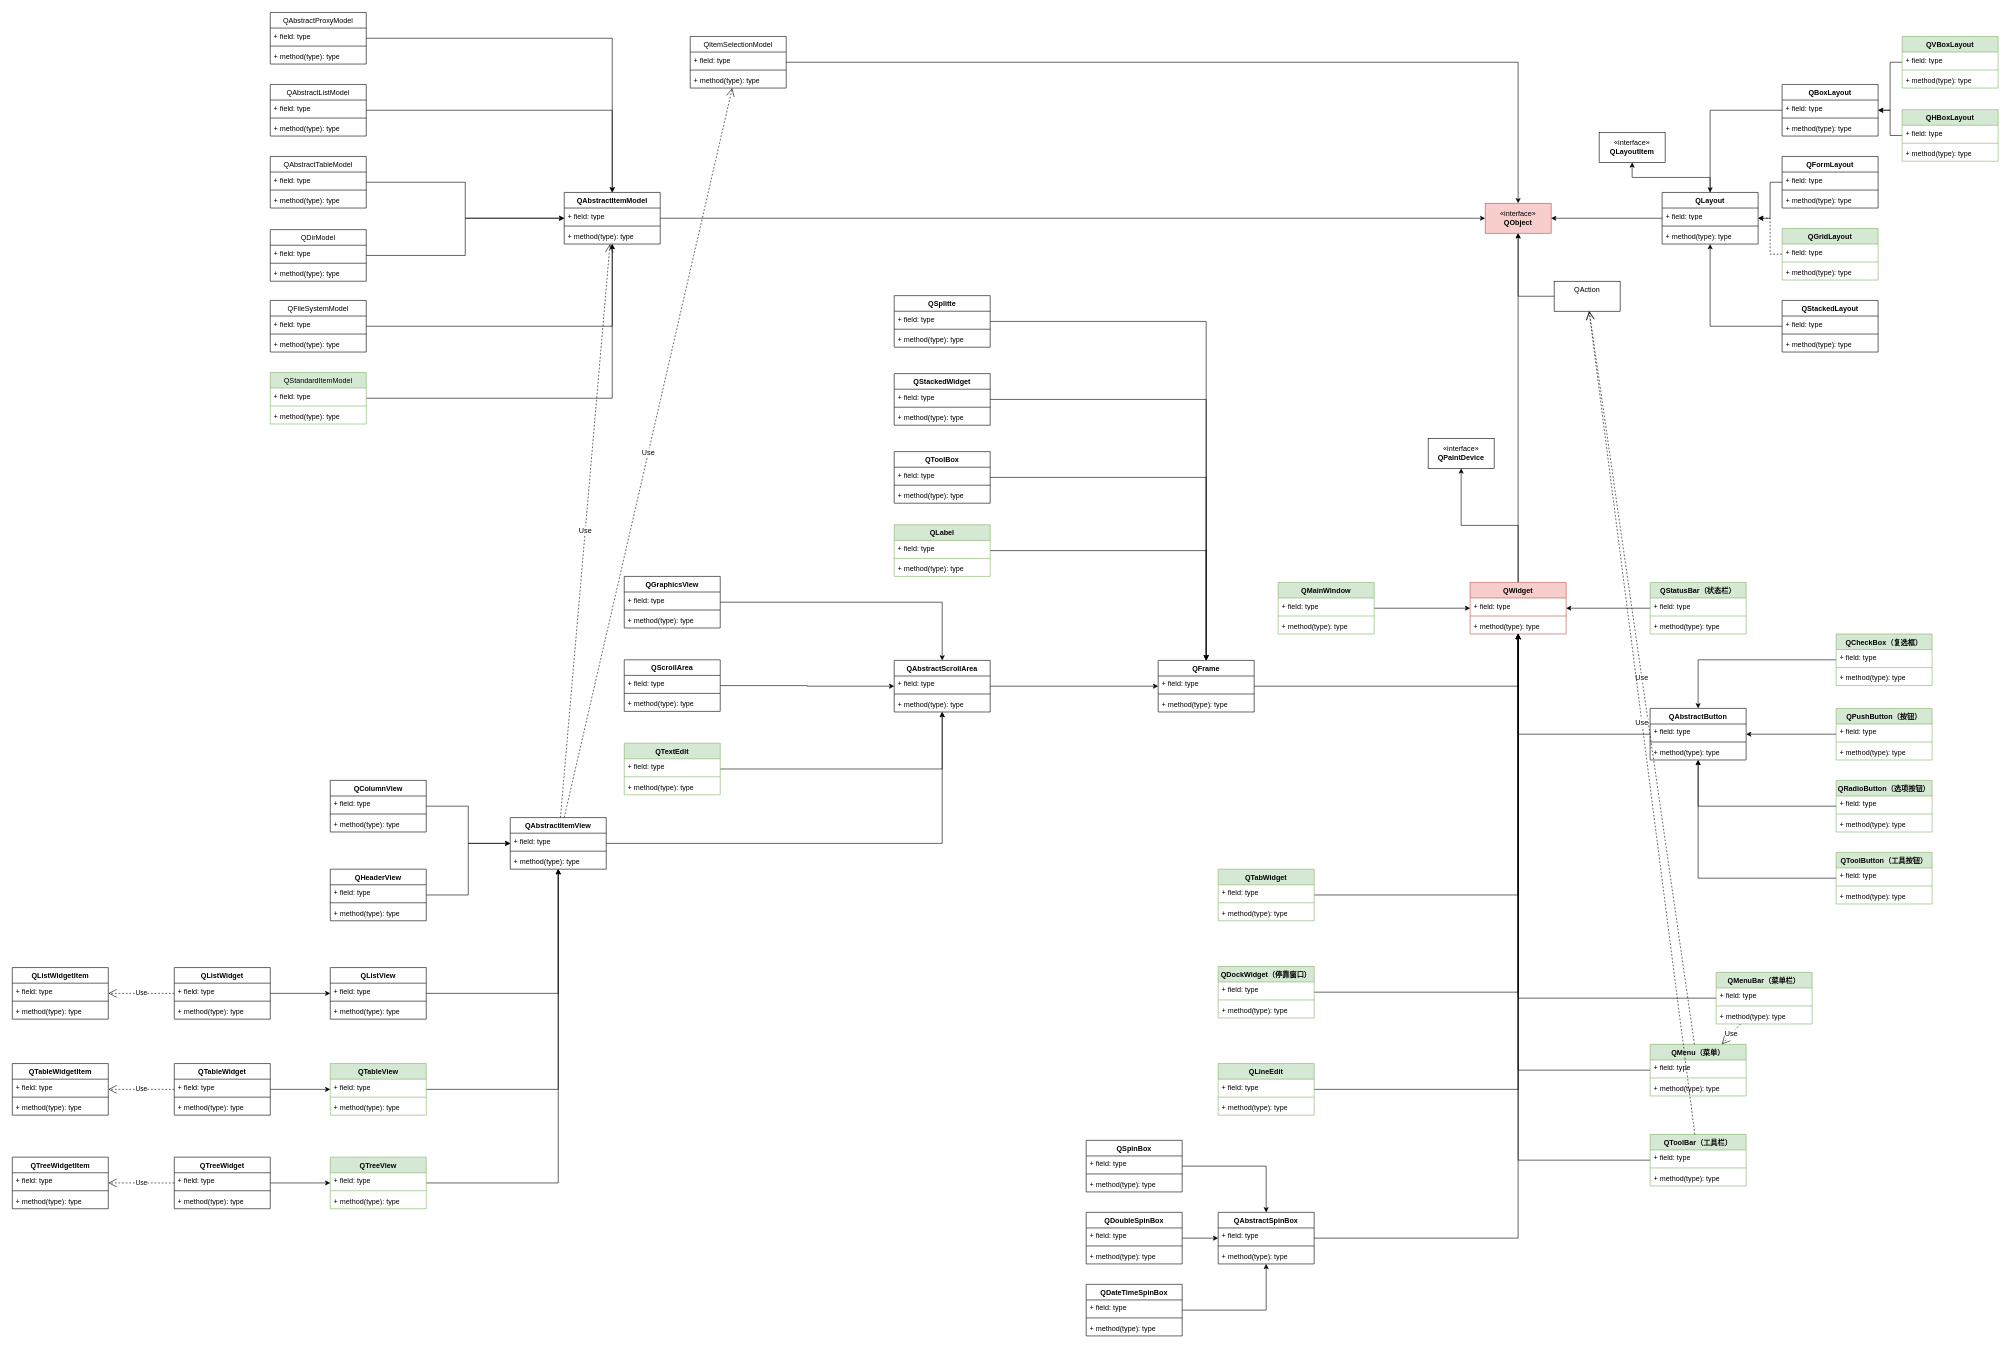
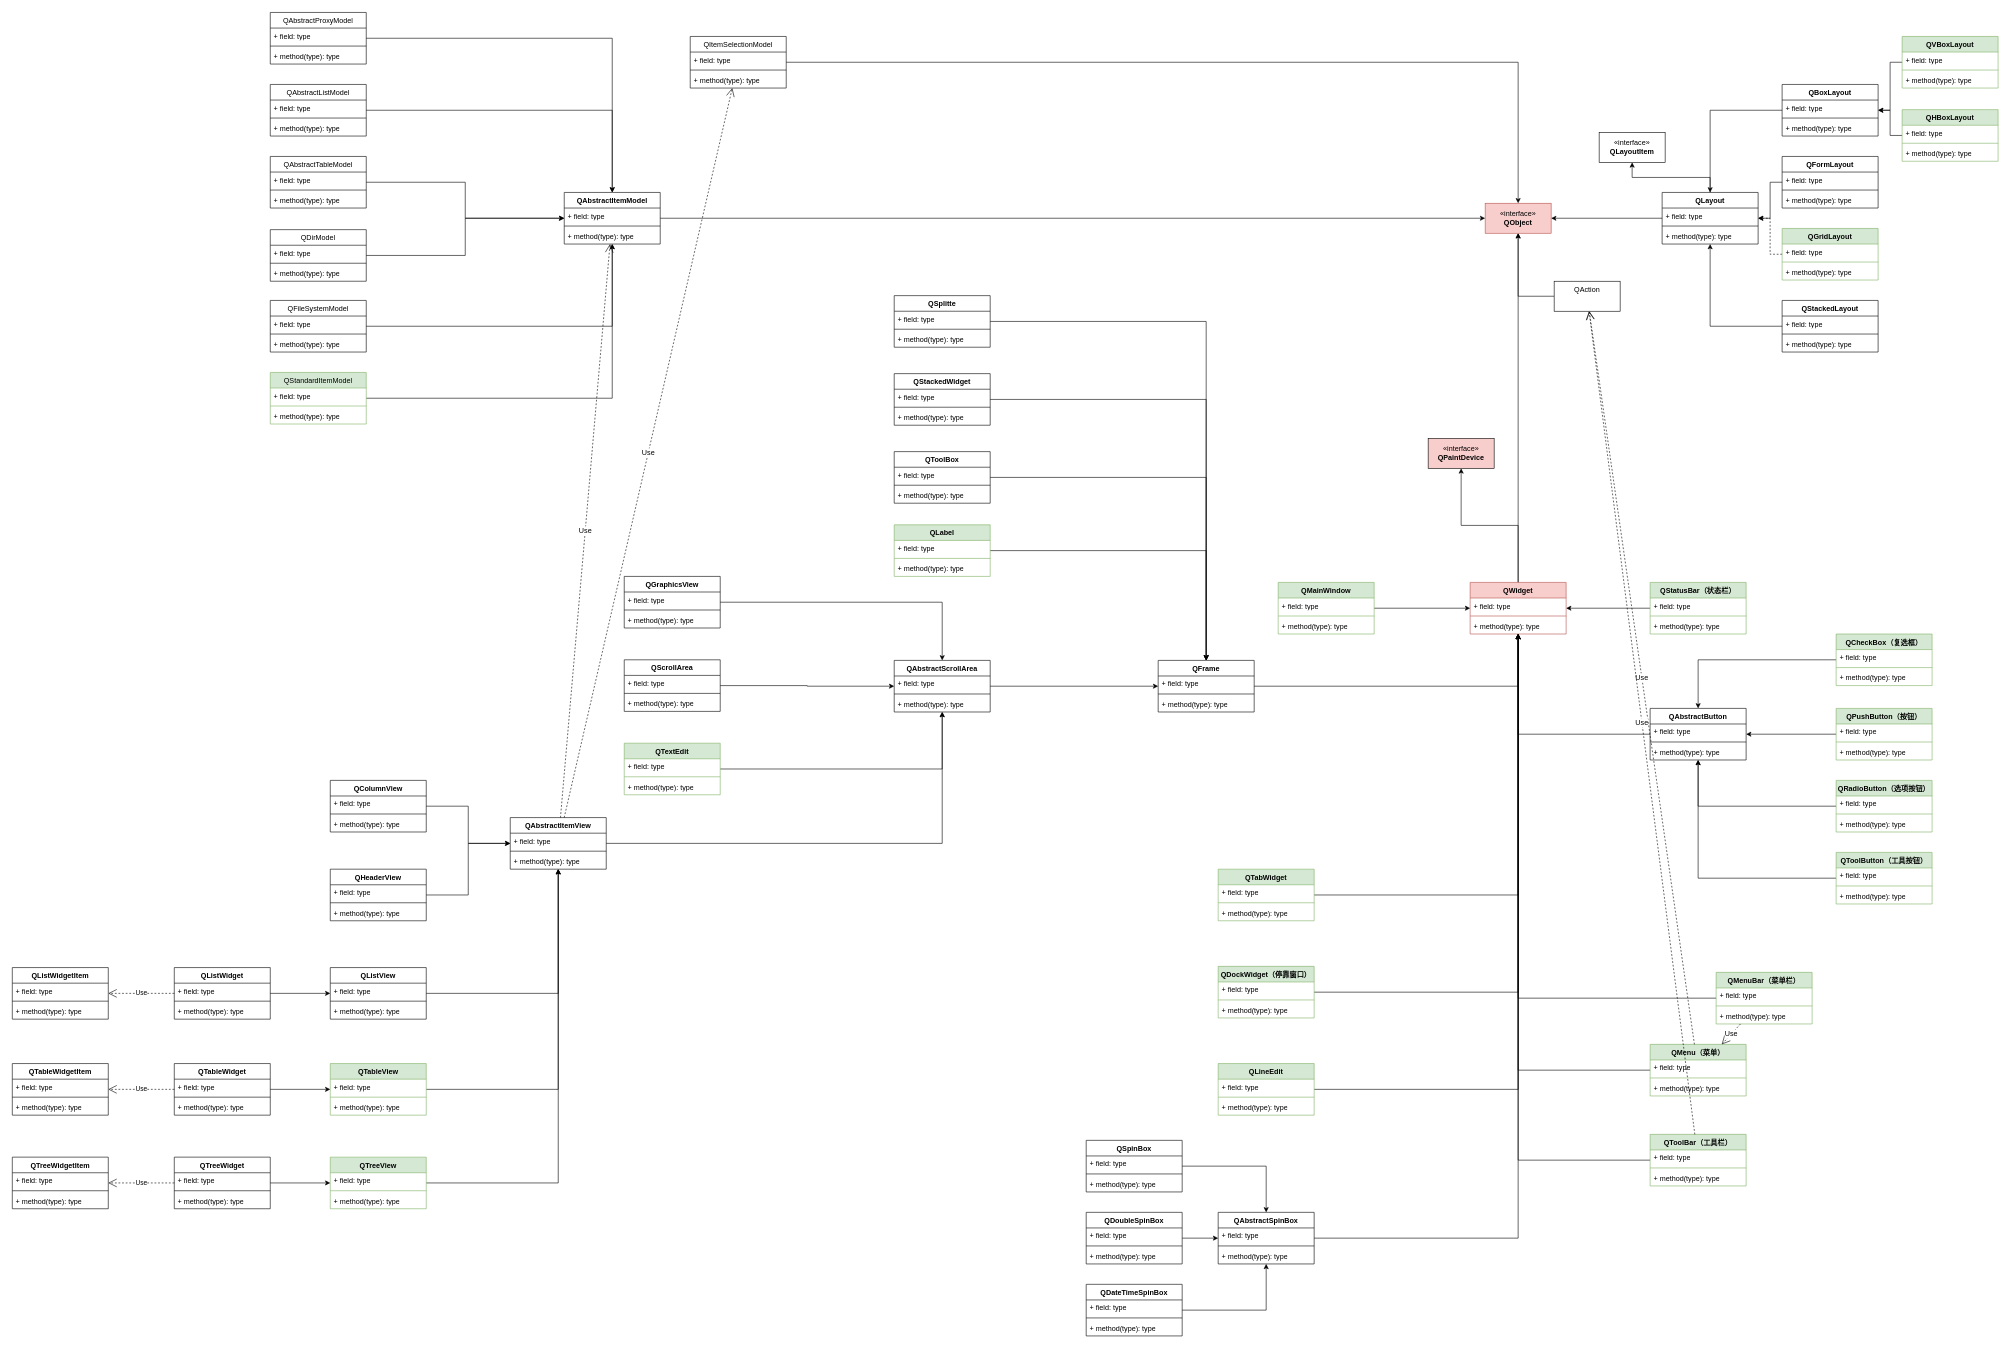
- <mxCell id="9" value="«interface»&lt;br&gt;&lt;b&gt;QPaintDevice&lt;/b&gt;" style="html=1;whiteSpace=wrap;" parent="1" vertex="1"><mxGeometry x="2380" y="730" width="110" height="50" as="geometry" /></mxCell>
+ <mxCell id="9" value="«interface»&lt;br&gt;&lt;b&gt;QPaintDevice&lt;/b&gt;" style="html=1;whiteSpace=wrap;fillColor=#f8cecc;" parent="1" vertex="1"><mxGeometry x="2380" y="730" width="110" height="50" as="geometry" /></mxCell>
